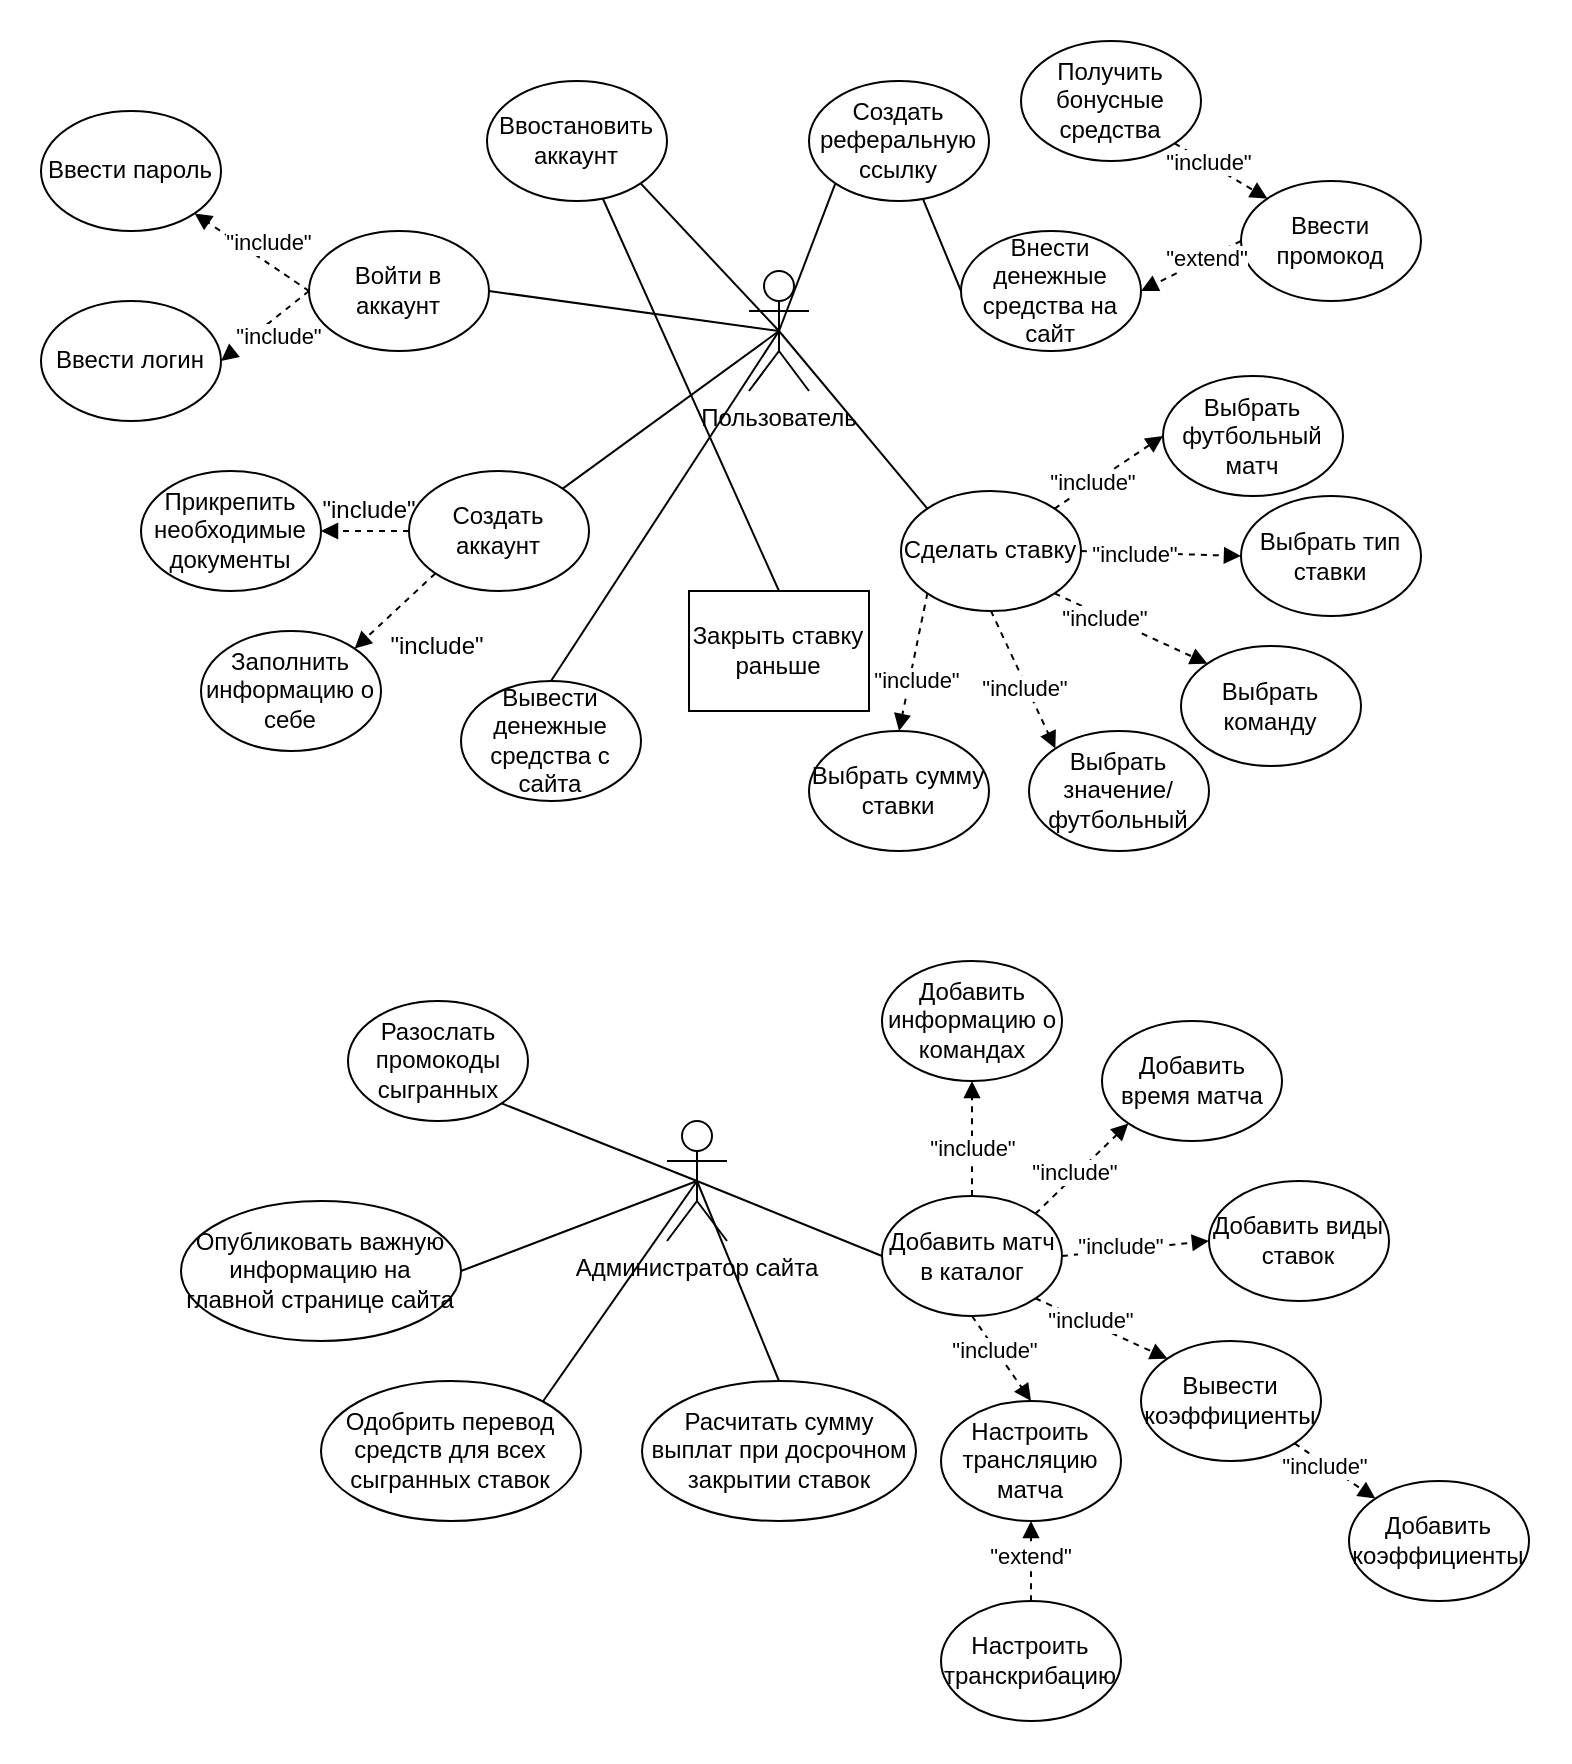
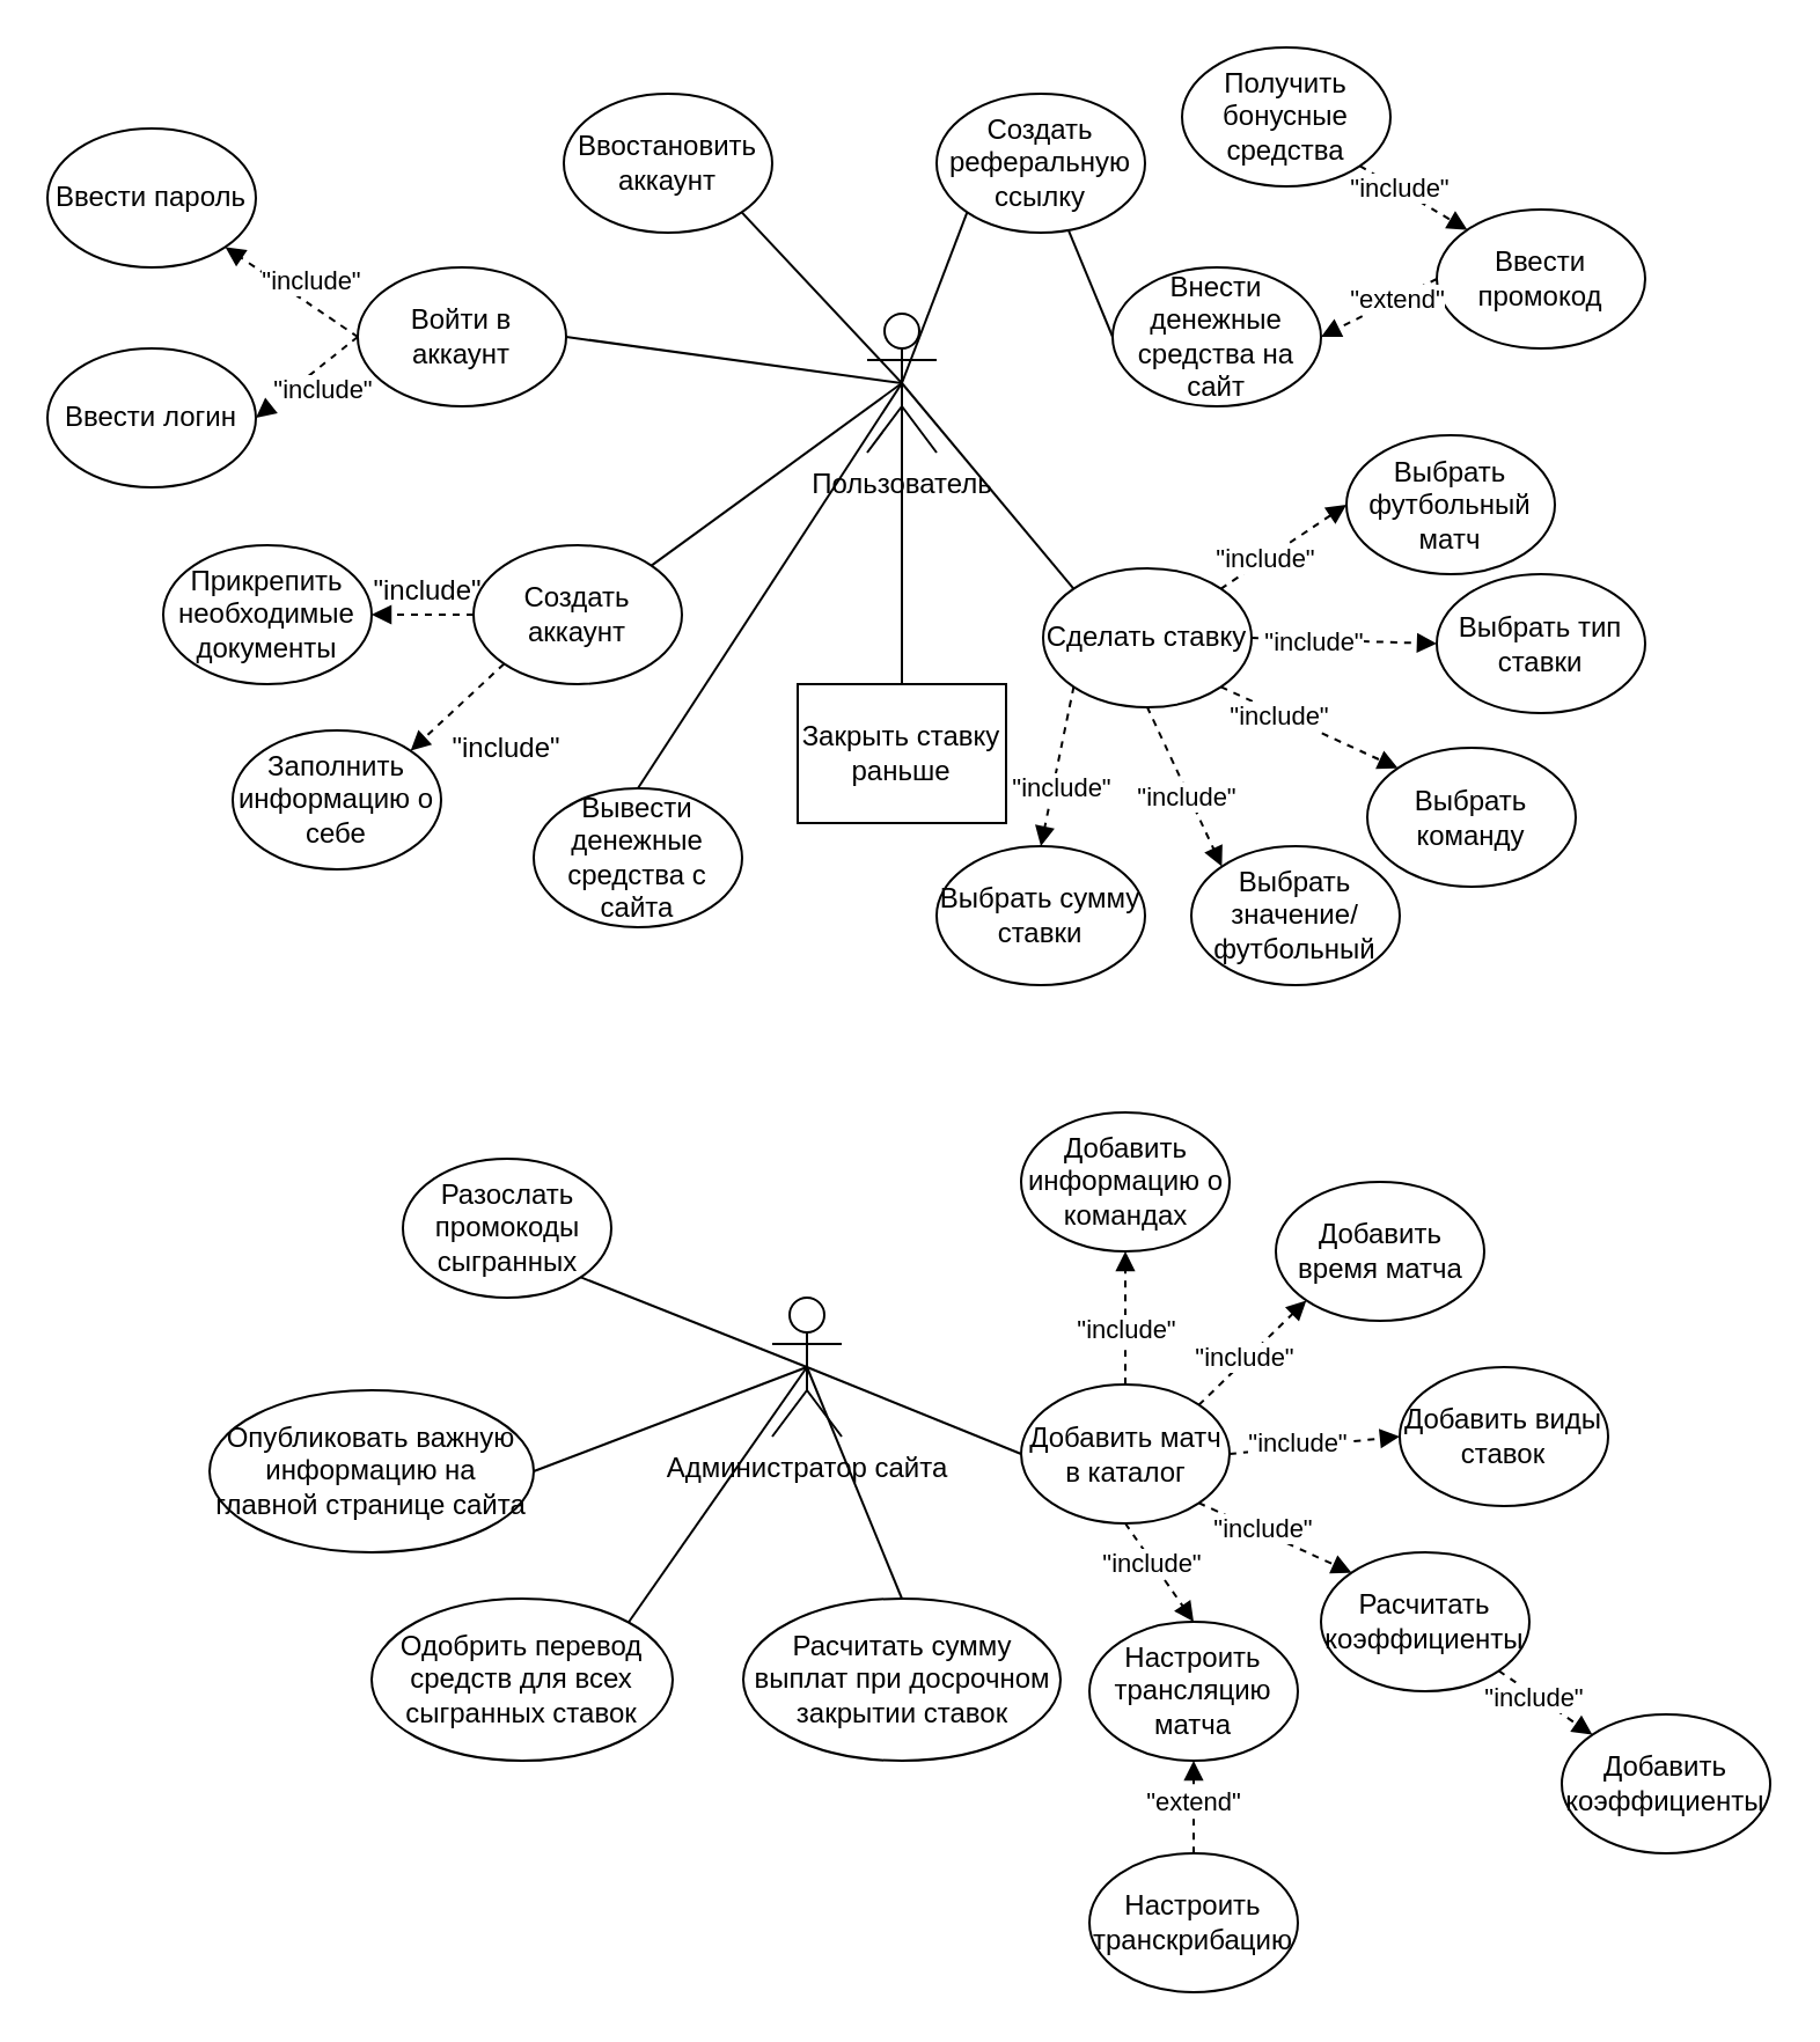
- <mxCell id="31" value="" style="endArrow=none;html=1;rounded=0;curved=1;exitX=0.5;exitY=0;exitDx=0;exitDy=0;" edge="1" parent="1" source="29" target="64"><mxGeometry width="50" height="50" relative="1" as="geometry"><mxPoint x="364" y="295" as="sourcePoint" /><mxPoint x="414" y="245" as="targetPoint" /></mxGeometry></mxCell>
+ <mxCell id="31" value="" style="endArrow=none;html=1;rounded=0;curved=1;entryX=0.5;entryY=0.5;entryDx=0;entryDy=0;entryPerimeter=0;exitX=0.5;exitY=0;exitDx=0;exitDy=0;" edge="1" parent="1" source="29" target="2"><mxGeometry width="50" height="50" relative="1" as="geometry"><mxPoint x="364" y="295" as="sourcePoint" /><mxPoint x="414" y="245" as="targetPoint" /></mxGeometry></mxCell>
- <mxCell id="37" value="Вывести коэффициенты" style="ellipse;whiteSpace=wrap;html=1;" vertex="1" parent="1"><mxGeometry x="570" y="670" width="90" height="60" as="geometry" /></mxCell>
+ <mxCell id="37" value="Расчитать коэффициенты" style="ellipse;whiteSpace=wrap;html=1;" vertex="1" parent="1"><mxGeometry x="570" y="670" width="90" height="60" as="geometry" /></mxCell>
